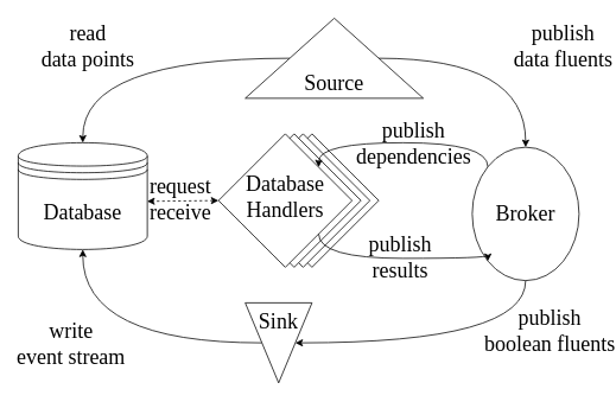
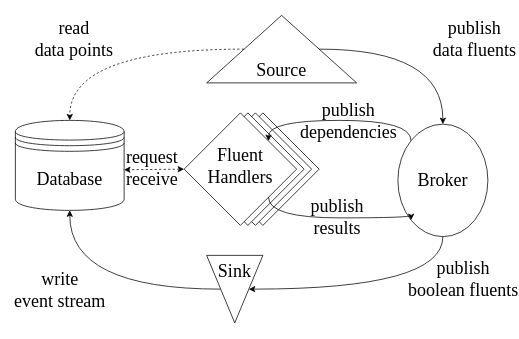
- <mxCell id="5" style="edgeStyle=orthogonalEdgeStyle;rounded=0;orthogonalLoop=1;jettySize=auto;html=1;exitX=0.5;exitY=0;exitDx=0;exitDy=0;entryX=0.5;entryY=0;entryDx=0;entryDy=0;fontFamily=Source Sans Pro;fontSize=24;curved=1;" parent="1" source="9" target="10" edge="1"><mxGeometry relative="1" as="geometry" /></mxCell>
+ <mxCell id="5" style="edgeStyle=orthogonalEdgeStyle;rounded=0;orthogonalLoop=1;jettySize=auto;html=1;exitX=0.5;exitY=0;exitDx=0;exitDy=0;entryX=0.5;entryY=0;entryDx=0;entryDy=0;fontFamily=Source Sans Pro;fontSize=24;curved=1;dashed=1;" parent="1" source="9" target="10" edge="1"><mxGeometry relative="1" as="geometry" /></mxCell>
- <mxCell id="18" value="Database&lt;br&gt;Handlers" style="rhombus;whiteSpace=wrap;html=1;fontFamily=Source Sans Pro;fontSize=24;spacingBottom=8;" parent="14" vertex="1"><mxGeometry width="150" height="150" as="geometry" /></mxCell>
+ <mxCell id="18" value="Fluent&lt;br&gt;Handlers" style="rhombus;whiteSpace=wrap;html=1;fontFamily=Source Sans Pro;fontSize=24;spacingBottom=8;" parent="14" vertex="1"><mxGeometry width="150" height="150" as="geometry" /></mxCell>
